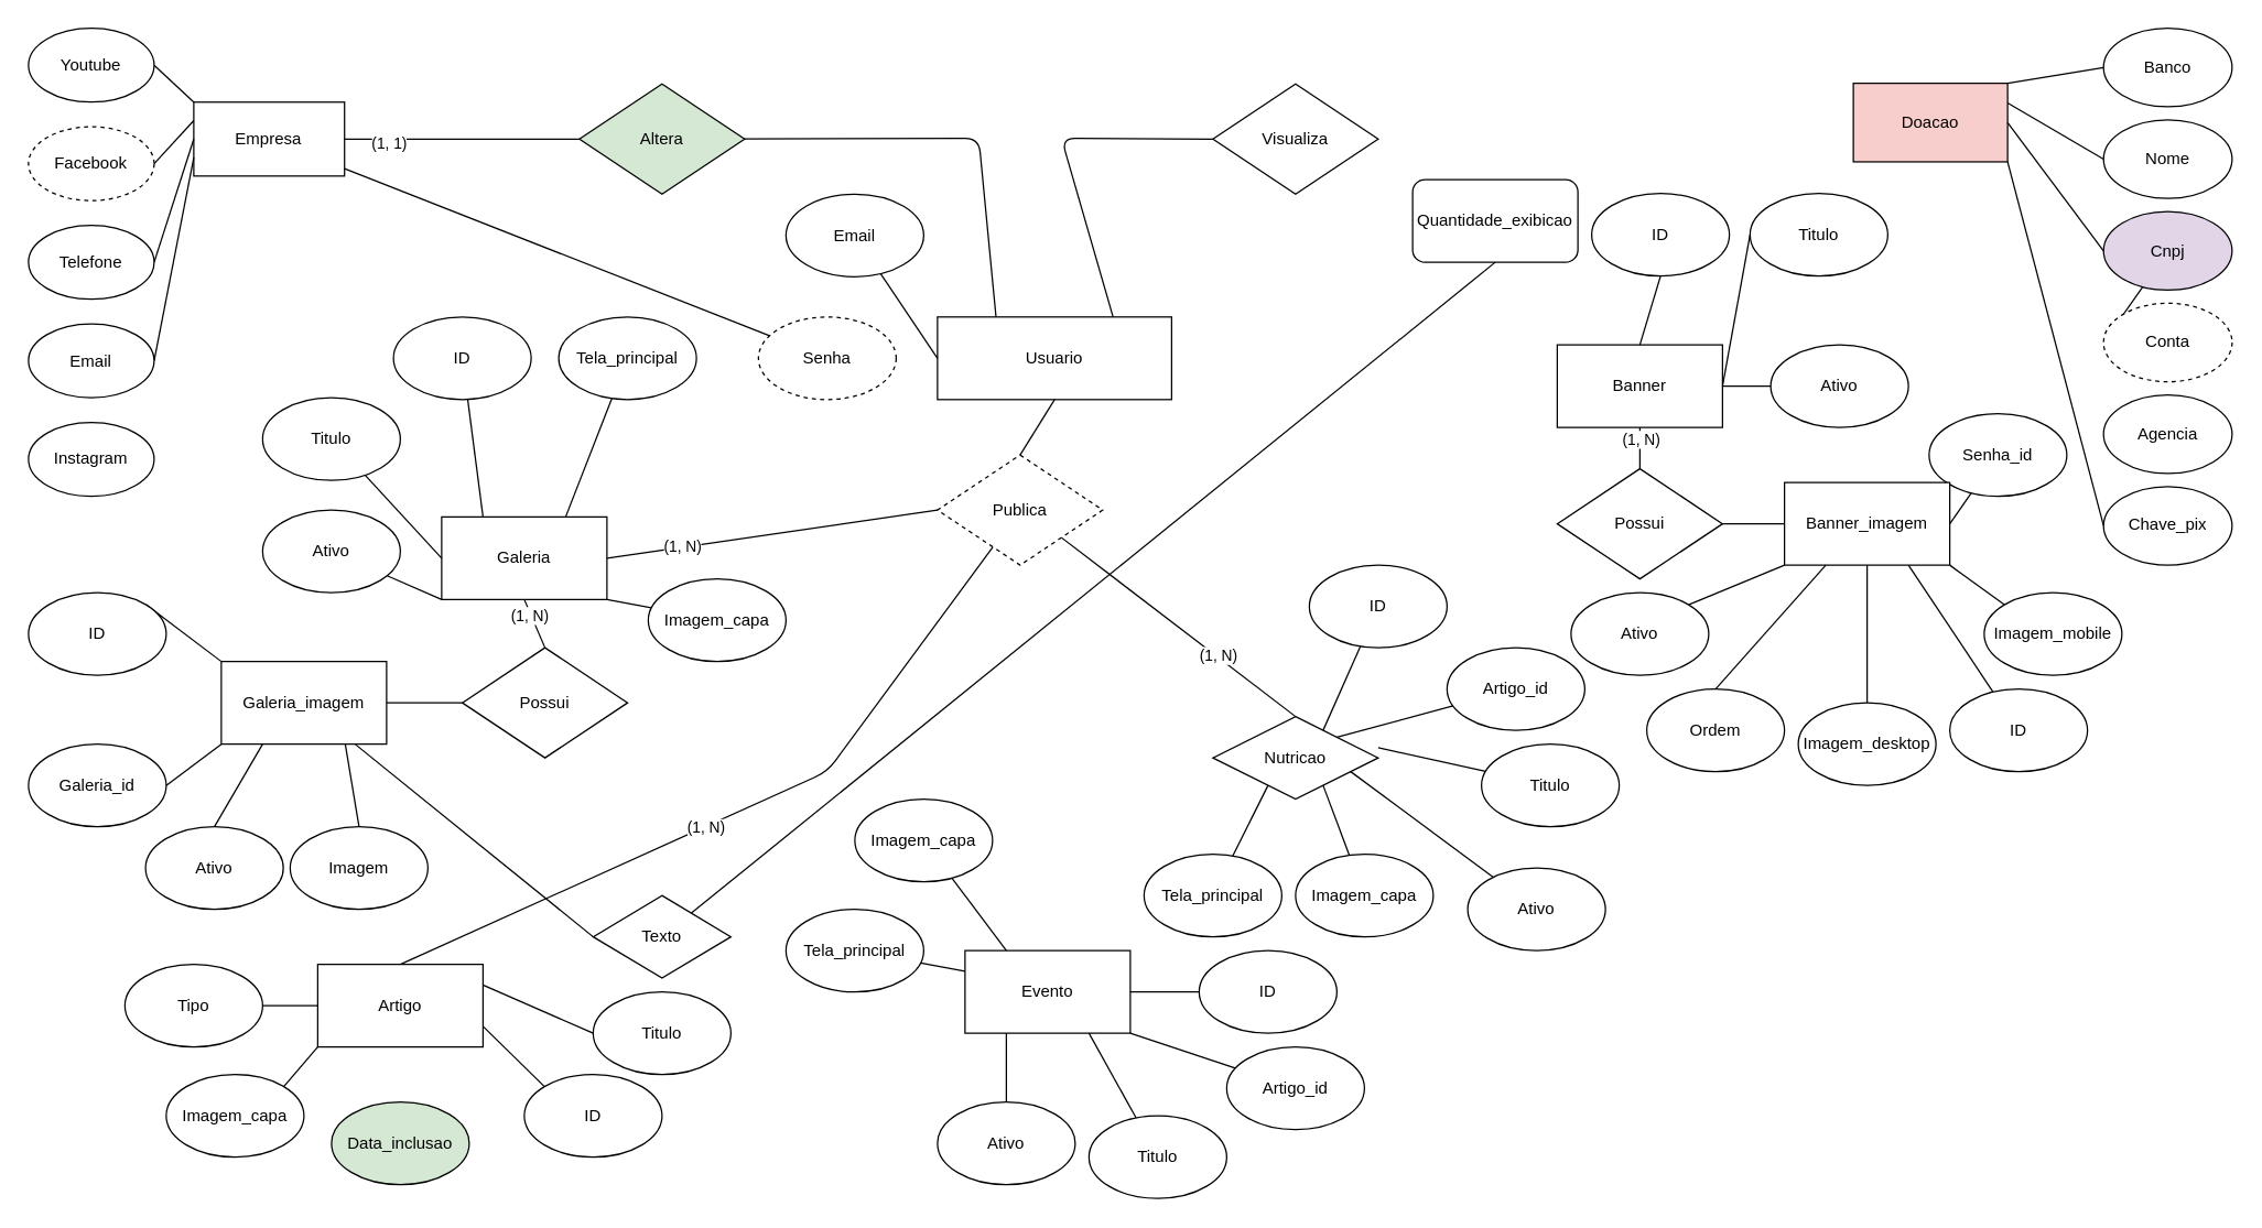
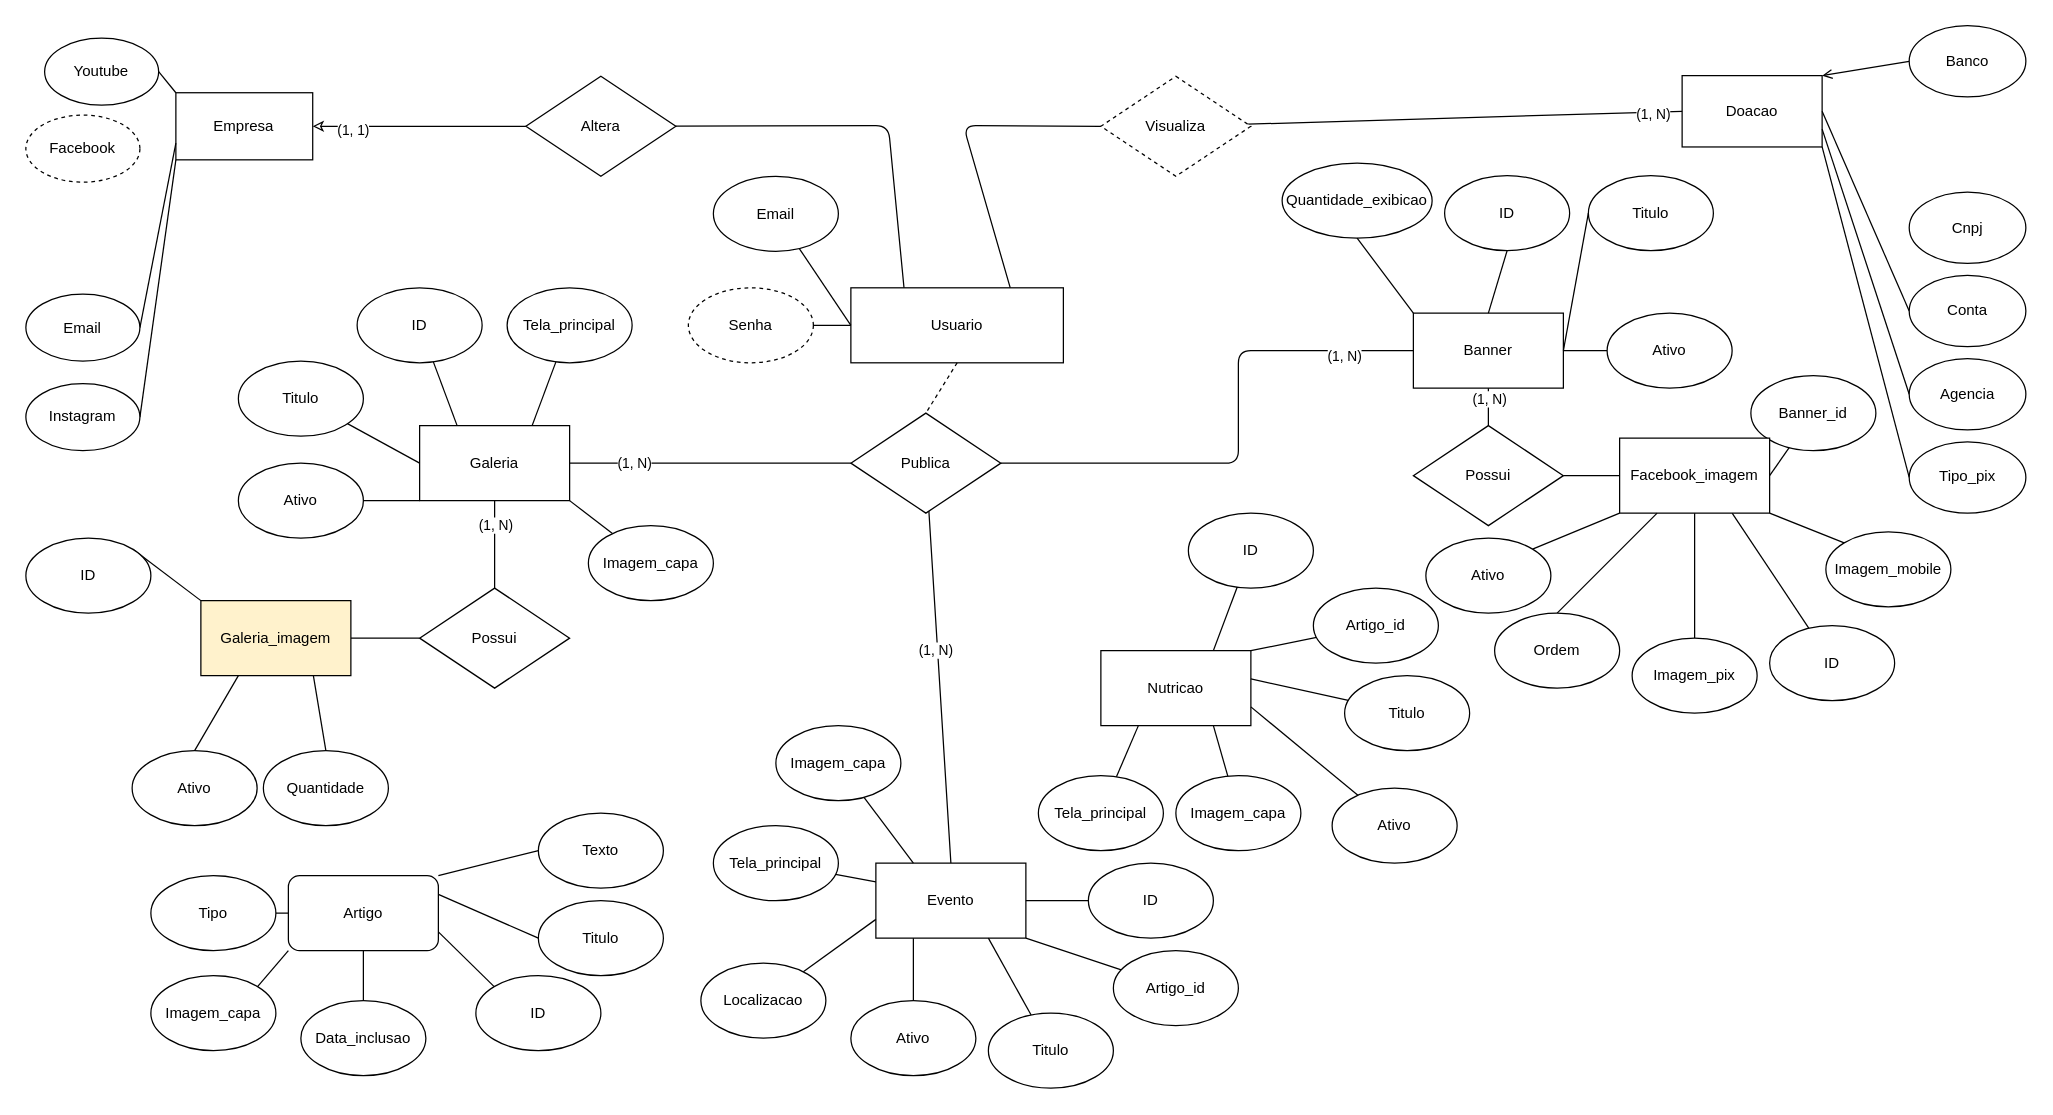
- <mxCell id="7" value="Youtube" style="ellipse;whiteSpace=wrap;html=1;" vertex="1" parent="2"><mxGeometry width="91.228" height="53.684" as="geometry" /></mxCell>
+ <mxCell id="7" value="Youtube" style="ellipse;whiteSpace=wrap;html=1;" vertex="1" parent="2"><mxGeometry x="15" y="10" width="91.228" height="53.684" as="geometry" /></mxCell>
- <mxCell id="27" style="edgeStyle=none;html=1;exitX=0;exitY=0.5;exitDx=0;exitDy=0;entryX=1;entryY=0;entryDx=0;entryDy=0;endArrow=none;endFill=0;" edge="1" parent="15" source="28" target="16"><mxGeometry relative="1" as="geometry" /></mxCell>
+ <mxCell id="27" style="edgeStyle=none;html=1;exitX=0;exitY=0.5;exitDx=0;exitDy=0;entryX=1;entryY=0;entryDx=0;entryDy=0;endArrow=open;endFill=0;" edge="1" parent="15" source="28" target="16"><mxGeometry relative="1" as="geometry" /></mxCell>
- <mxCell id="16" value="Doacao" style="rounded=0;whiteSpace=wrap;html=1;fillColor=#f8cecc;" vertex="1" parent="15"><mxGeometry x="5.003" y="40.0" width="112" height="57.073" as="geometry" /></mxCell>
+ <mxCell id="16" value="Doacao" style="rounded=0;whiteSpace=wrap;html=1;" vertex="1" parent="15"><mxGeometry x="5.003" y="40.0" width="112" height="57.073" as="geometry" /></mxCell>
+ <mxCell id="74" style="edgeStyle=none;html=1;entryX=0;entryY=0.5;entryDx=0;entryDy=0;endArrow=none;endFill=0;" edge="1" parent="1" source="76" target="16"><mxGeometry relative="1" as="geometry" /></mxCell>
+ <mxCell id="75" value="(1, N)" style="edgeLabel;html=1;align=center;verticalAlign=middle;resizable=0;points=[];" vertex="1" connectable="0" parent="74"><mxGeometry x="0.863" y="-1" relative="1" as="geometry"><mxPoint as="offset" /></mxGeometry></mxCell>
- <mxCell id="23" style="edgeStyle=none;html=1;exitX=0;exitY=0.5;exitDx=0;exitDy=0;entryX=1;entryY=0.25;entryDx=0;entryDy=0;endArrow=none;endFill=0;" edge="1" parent="15" source="24" target="16"><mxGeometry relative="1" as="geometry" /></mxCell>
- <mxCell id="37" style="edgeStyle=none;html=1;entryX=1;entryY=0.5;entryDx=0;entryDy=0;endArrow=none;endFill=0;" edge="1" parent="1" source="39" target="3"><mxGeometry relative="1" as="geometry" /></mxCell>
+ <mxCell id="37" style="edgeStyle=none;html=1;entryX=1;entryY=0.5;entryDx=0;entryDy=0;endArrow=classic;endFill=0;" edge="1" parent="1" source="39" target="3"><mxGeometry relative="1" as="geometry" /></mxCell>
- <mxCell id="39" value="Altera" style="rhombus;whiteSpace=wrap;html=1;fillColor=#d5e8d4;" vertex="1" parent="1"><mxGeometry x="420" y="60.53" width="120" height="80" as="geometry" /></mxCell>
+ <mxCell id="39" value="Altera" style="rhombus;whiteSpace=wrap;html=1;" vertex="1" parent="1"><mxGeometry x="420" y="60.53" width="120" height="80" as="geometry" /></mxCell>
- <mxCell id="76" value="Visualiza" style="rhombus;whiteSpace=wrap;html=1;" vertex="1" parent="1"><mxGeometry x="880" y="60.53" width="120" height="80" as="geometry" /></mxCell>
+ <mxCell id="76" value="Visualiza" style="rhombus;whiteSpace=wrap;html=1;dashed=1;" vertex="1" parent="1"><mxGeometry x="880" y="60.53" width="120" height="80" as="geometry" /></mxCell>
- <mxCell id="4" style="edgeStyle=none;html=1;exitX=1;exitY=0.5;exitDx=0;exitDy=0;entryX=0;entryY=0.25;entryDx=0;entryDy=0;endArrow=none;endFill=0;" edge="1" parent="2" source="5" target="3"><mxGeometry relative="1" as="geometry" /></mxCell>
- <mxCell id="24" value="Nome" style="ellipse;whiteSpace=wrap;html=1;" vertex="1" parent="15"><mxGeometry x="186.667" y="66.585" width="93.333" height="57.073" as="geometry" /></mxCell>
- <mxCell id="21" style="edgeStyle=none;html=1;exitX=0;exitY=0.5;exitDx=0;exitDy=0;entryX=1;entryY=0.5;entryDx=0;entryDy=0;endArrow=none;endFill=0;" edge="1" parent="15" source="22" target="16"><mxGeometry relative="1" as="geometry" /></mxCell>
- <mxCell id="8" style="edgeStyle=none;html=1;exitX=1;exitY=0.5;exitDx=0;exitDy=0;entryX=0;entryY=0.5;entryDx=0;entryDy=0;endArrow=none;endFill=0;" edge="1" parent="2" source="9" target="3"><mxGeometry relative="1" as="geometry" /></mxCell>
- <mxCell id="102" value="Quantidade_exibicao" style="whiteSpace=wrap;html=1;rounded=1;" vertex="1" parent="1"><mxGeometry x="1025" y="130" width="120" height="60" as="geometry" /></mxCell>
+ <mxCell id="102" value="Quantidade_exibicao" style="ellipse;whiteSpace=wrap;html=1;" vertex="1" parent="1"><mxGeometry x="1025" y="130" width="120" height="60" as="geometry" /></mxCell>
- <mxCell id="22" value="Cnpj" style="ellipse;whiteSpace=wrap;html=1;fillColor=#e1d5e7;" vertex="1" parent="15"><mxGeometry x="186.667" y="133.171" width="93.333" height="57.073" as="geometry" /></mxCell>
+ <mxCell id="22" value="Cnpj" style="ellipse;whiteSpace=wrap;html=1;" vertex="1" parent="15"><mxGeometry x="186.667" y="133.171" width="93.333" height="57.073" as="geometry" /></mxCell>
- <mxCell id="34" style="edgeStyle=none;html=1;endArrow=none;endFill=0;" edge="1" parent="1" source="35" target="3"><mxGeometry relative="1" as="geometry" /></mxCell>
+ <mxCell id="34" style="edgeStyle=none;html=1;entryX=0;entryY=0.5;entryDx=0;entryDy=0;endArrow=none;endFill=0;" edge="1" parent="1" source="35" target="31"><mxGeometry relative="1" as="geometry" /></mxCell>
- <mxCell id="9" value="Telefone" style="ellipse;whiteSpace=wrap;html=1;" vertex="1" parent="2"><mxGeometry y="143.158" width="91.228" height="53.684" as="geometry" /></mxCell>
+ <mxCell id="19" style="edgeStyle=none;html=1;exitX=0;exitY=0.5;exitDx=0;exitDy=0;entryX=1;entryY=0.75;entryDx=0;entryDy=0;endArrow=none;endFill=0;" edge="1" parent="15" source="20" target="16"><mxGeometry relative="1" as="geometry" /></mxCell>
- <mxCell id="25" style="edgeStyle=none;html=1;exitX=0;exitY=0.5;exitDx=0;exitDy=0;endArrow=none;endFill=0;" edge="1" parent="15" source="26" target="22"><mxGeometry relative="1" as="geometry"><mxPoint x="112" y="218.78" as="targetPoint" /></mxGeometry></mxCell>
+ <mxCell id="25" style="edgeStyle=none;html=1;exitX=0;exitY=0.5;exitDx=0;exitDy=0;endArrow=none;endFill=0;entryX=1;entryY=0.5;entryDx=0;entryDy=0;" edge="1" parent="15" source="26" target="16"><mxGeometry relative="1" as="geometry"><mxPoint x="112" y="218.78" as="targetPoint" /></mxGeometry></mxCell>
+ <mxCell id="12" style="edgeStyle=none;html=1;exitX=1;exitY=0.5;exitDx=0;exitDy=0;entryX=0;entryY=1;entryDx=0;entryDy=0;endArrow=none;endFill=0;" edge="1" parent="2" source="13" target="3"><mxGeometry relative="1" as="geometry" /></mxCell>
- <mxCell id="26" value="Conta" style="ellipse;whiteSpace=wrap;html=1;dashed=1;" vertex="1" parent="15"><mxGeometry x="186.667" y="199.756" width="93.333" height="57.073" as="geometry" /></mxCell>
+ <mxCell id="26" value="Conta" style="ellipse;whiteSpace=wrap;html=1;" vertex="1" parent="15"><mxGeometry x="186.667" y="199.756" width="93.333" height="57.073" as="geometry" /></mxCell>
- <mxCell id="40" value="" style="edgeStyle=none;html=1;entryX=0.5;entryY=0;entryDx=0;entryDy=0;endArrow=none;endFill=0;exitX=0.5;exitY=1;exitDx=0;exitDy=0;" edge="1" parent="1" source="31" target="49"><mxGeometry relative="1" as="geometry"><mxPoint x="770" y="340" as="sourcePoint" /><mxPoint x="930" y="440" as="targetPoint" /><Array as="points" /></mxGeometry></mxCell>
+ <mxCell id="40" value="" style="edgeStyle=none;html=1;entryX=0.5;entryY=0;entryDx=0;entryDy=0;endArrow=none;endFill=0;exitX=0.5;exitY=1;exitDx=0;exitDy=0;dashed=1;" edge="1" parent="1" source="31" target="49"><mxGeometry relative="1" as="geometry"><mxPoint x="770" y="340" as="sourcePoint" /><mxPoint x="930" y="440" as="targetPoint" /><Array as="points" /></mxGeometry></mxCell>
- <mxCell id="29" value="Senha_id" style="ellipse;whiteSpace=wrap;html=1;" vertex="1" parent="15"><mxGeometry x="60.0" y="280" width="100" height="60" as="geometry" /></mxCell>
+ <mxCell id="29" value="Banner_id" style="ellipse;whiteSpace=wrap;html=1;" vertex="1" parent="15"><mxGeometry x="60.0" y="280" width="100" height="60" as="geometry" /></mxCell>
+ <mxCell id="41" style="edgeStyle=none;html=1;exitX=1;exitY=0.5;exitDx=0;exitDy=0;entryX=0;entryY=0.5;entryDx=0;entryDy=0;endArrow=none;endFill=0;" edge="1" parent="1" source="49" target="85"><mxGeometry relative="1" as="geometry"><Array as="points"><mxPoint x="990" y="370" /><mxPoint x="990" y="280" /></Array></mxGeometry></mxCell>
+ <mxCell id="42" value="(1, N)" style="edgeLabel;html=1;align=center;verticalAlign=middle;resizable=0;points=[];" vertex="1" connectable="0" parent="41"><mxGeometry x="0.734" y="-4" relative="1" as="geometry"><mxPoint as="offset" /></mxGeometry></mxCell>
- <mxCell id="49" value="Publica" style="rhombus;whiteSpace=wrap;html=1;dashed=1;" vertex="1" parent="1"><mxGeometry x="680" y="330" width="120" height="80" as="geometry" /></mxCell>
+ <mxCell id="49" value="Publica" style="rhombus;whiteSpace=wrap;html=1;" vertex="1" parent="1"><mxGeometry x="680" y="330" width="120" height="80" as="geometry" /></mxCell>
- <mxCell id="91" value="Banner_imagem" style="rounded=0;whiteSpace=wrap;html=1;" vertex="1" parent="84"><mxGeometry x="165" y="140" width="120" height="60" as="geometry" /></mxCell>
+ <mxCell id="91" value="Facebook_imagem" style="rounded=0;whiteSpace=wrap;html=1;" vertex="1" parent="84"><mxGeometry x="165" y="140" width="120" height="60" as="geometry" /></mxCell>
- <mxCell id="18" value="Chave_pix" style="ellipse;whiteSpace=wrap;html=1;" vertex="1" parent="15"><mxGeometry x="186.667" y="332.927" width="93.333" height="57.073" as="geometry" /></mxCell>
+ <mxCell id="18" value="Tipo_pix" style="ellipse;whiteSpace=wrap;html=1;" vertex="1" parent="15"><mxGeometry x="186.667" y="332.927" width="93.333" height="57.073" as="geometry" /></mxCell>
- <mxCell id="62" value="Galeria" style="rounded=0;whiteSpace=wrap;html=1;" vertex="1" parent="1"><mxGeometry x="320" y="375" width="120" height="60" as="geometry" /></mxCell>
+ <mxCell id="62" value="Galeria" style="rounded=0;whiteSpace=wrap;html=1;" vertex="1" parent="1"><mxGeometry x="335" y="340" width="120" height="60" as="geometry" /></mxCell>
- <mxCell id="103" style="edgeStyle=none;html=1;exitX=0.5;exitY=1;exitDx=0;exitDy=0;endArrow=none;endFill=0;" edge="1" parent="1" source="102" target="118"><mxGeometry relative="1" as="geometry" /></mxCell>
+ <mxCell id="103" style="edgeStyle=none;html=1;exitX=0.5;exitY=1;exitDx=0;exitDy=0;entryX=0;entryY=0;entryDx=0;entryDy=0;endArrow=none;endFill=0;" edge="1" parent="1" source="102" target="85"><mxGeometry relative="1" as="geometry" /></mxCell>
- <mxCell id="45" style="edgeStyle=none;html=1;exitX=1;exitY=1;exitDx=0;exitDy=0;entryX=0.5;entryY=0;entryDx=0;entryDy=0;endArrow=none;endFill=0;" edge="1" parent="1" source="49" target="120"><mxGeometry relative="1" as="geometry" /></mxCell>
- <mxCell id="46" value="(1, N)" style="edgeLabel;html=1;align=center;verticalAlign=middle;resizable=0;points=[];" vertex="1" connectable="0" parent="45"><mxGeometry x="0.33" y="1" relative="1" as="geometry"><mxPoint as="offset" /></mxGeometry></mxCell>
- <mxCell id="78" value="Imagem_mobile" style="ellipse;whiteSpace=wrap;html=1;" vertex="1" parent="1"><mxGeometry x="1440" y="430" width="100" height="60" as="geometry" /></mxCell>
+ <mxCell id="78" value="Imagem_mobile" style="ellipse;whiteSpace=wrap;html=1;" vertex="1" parent="1"><mxGeometry x="1460" y="425" width="100" height="60" as="geometry" /></mxCell>
- <mxCell id="53" value="Galeria_imagem" style="rounded=0;whiteSpace=wrap;html=1;" vertex="1" parent="1"><mxGeometry x="160" y="480" width="120" height="60" as="geometry" /></mxCell>
+ <mxCell id="53" value="Galeria_imagem" style="rounded=0;whiteSpace=wrap;html=1;fillColor=#fff2cc;" vertex="1" parent="1"><mxGeometry x="160" y="480" width="120" height="60" as="geometry" /></mxCell>
- <mxCell id="43" style="edgeStyle=none;html=1;entryX=0.5;entryY=0;entryDx=0;entryDy=0;endArrow=none;endFill=0;" edge="1" parent="1" source="49" target="106"><mxGeometry relative="1" as="geometry"><Array as="points"><mxPoint x="600" y="560" /></Array></mxGeometry></mxCell>
- <mxCell id="44" value="(1, N)" style="edgeLabel;html=1;align=center;verticalAlign=middle;resizable=0;points=[];" vertex="1" connectable="0" parent="43"><mxGeometry x="0.107" relative="1" as="geometry"><mxPoint as="offset" /></mxGeometry></mxCell>
- <mxCell id="99" value="Ordem" style="ellipse;whiteSpace=wrap;html=1;" vertex="1" parent="1"><mxGeometry x="1195" y="500" width="100" height="60" as="geometry" /></mxCell>
+ <mxCell id="99" value="Ordem" style="ellipse;whiteSpace=wrap;html=1;" vertex="1" parent="1"><mxGeometry x="1195" y="490" width="100" height="60" as="geometry" /></mxCell>
- <mxCell id="101" value="Imagem_desktop" style="ellipse;whiteSpace=wrap;html=1;" vertex="1" parent="1"><mxGeometry x="1305" y="510" width="100" height="60" as="geometry" /></mxCell>
+ <mxCell id="101" value="Imagem_pix" style="ellipse;whiteSpace=wrap;html=1;" vertex="1" parent="1"><mxGeometry x="1305" y="510" width="100" height="60" as="geometry" /></mxCell>
- <mxCell id="120" value="Nutricao" style="rhombus;whiteSpace=wrap;html=1;" vertex="1" parent="119"><mxGeometry x="50" y="110" width="120" height="60" as="geometry" /></mxCell>
+ <mxCell id="120" value="Nutricao" style="rounded=0;whiteSpace=wrap;html=1;" vertex="1" parent="119"><mxGeometry x="50" y="110" width="120" height="60" as="geometry" /></mxCell>
- <mxCell id="58" style="edgeStyle=none;html=1;exitX=1;exitY=0.5;exitDx=0;exitDy=0;entryX=0;entryY=1;entryDx=0;entryDy=0;endArrow=none;endFill=0;" edge="1" parent="1" source="59" target="53"><mxGeometry relative="1" as="geometry" /></mxCell>
- <mxCell id="59" value="Galeria_id" style="ellipse;whiteSpace=wrap;html=1;" vertex="1" parent="1"><mxGeometry y="540" width="100" height="60" as="geometry" x="20" /></mxCell>
+ <mxCell id="47" style="edgeStyle=none;html=1;entryX=0.5;entryY=0;entryDx=0;entryDy=0;endArrow=none;endFill=0;" edge="1" parent="1" source="49" target="133"><mxGeometry relative="1" as="geometry" /></mxCell>
+ <mxCell id="48" value="(1, N)" style="edgeLabel;html=1;align=center;verticalAlign=middle;resizable=0;points=[];" vertex="1" connectable="0" parent="47"><mxGeometry x="-0.213" y="-2" relative="1" as="geometry"><mxPoint as="offset" /></mxGeometry></mxCell>
- <mxCell id="112" style="edgeStyle=none;html=1;exitX=0;exitY=0.5;exitDx=0;exitDy=0;endArrow=none;endFill=0;" edge="1" parent="105" source="118" target="53"><mxGeometry relative="1" as="geometry" /></mxCell>
+ <mxCell id="112" style="edgeStyle=none;html=1;exitX=0;exitY=0.5;exitDx=0;exitDy=0;entryX=1;entryY=0;entryDx=0;entryDy=0;endArrow=none;endFill=0;" edge="1" parent="105" source="118" target="106"><mxGeometry relative="1" as="geometry" /></mxCell>
- <mxCell id="55" value="Imagem" style="ellipse;whiteSpace=wrap;html=1;" vertex="1" parent="1"><mxGeometry x="210" y="600" width="100" height="60" as="geometry" /></mxCell>
+ <mxCell id="55" value="Quantidade" style="ellipse;whiteSpace=wrap;html=1;" vertex="1" parent="1"><mxGeometry x="210" y="600" width="100" height="60" as="geometry" /></mxCell>
- <mxCell id="118" value="Texto" style="rhombus;whiteSpace=wrap;html=1;" vertex="1" parent="105"><mxGeometry x="340" width="100" height="60" as="geometry" /></mxCell>
+ <mxCell id="118" value="Texto" style="ellipse;whiteSpace=wrap;html=1;" vertex="1" parent="105"><mxGeometry x="340" width="100" height="60" as="geometry" /></mxCell>
- <mxCell id="117" value="Tipo" style="ellipse;whiteSpace=wrap;html=1;" vertex="1" parent="105"><mxGeometry y="50" width="100" height="60" as="geometry" /></mxCell>
+ <mxCell id="117" value="Tipo" style="ellipse;whiteSpace=wrap;html=1;" vertex="1" parent="105"><mxGeometry x="30" y="50" width="100" height="60" as="geometry" /></mxCell>
- <mxCell id="106" value="Artigo" style="rounded=0;whiteSpace=wrap;html=1;" vertex="1" parent="105"><mxGeometry x="140" y="50" width="120" height="60" as="geometry" /></mxCell>
+ <mxCell id="106" value="Artigo" style="whiteSpace=wrap;html=1;rounded=1;" vertex="1" parent="105"><mxGeometry x="140" y="50" width="120" height="60" as="geometry" /></mxCell>
+ <mxCell id="140" style="edgeStyle=none;html=1;entryX=0;entryY=0.75;entryDx=0;entryDy=0;endArrow=none;endFill=0;" edge="1" parent="1" source="141" target="133"><mxGeometry relative="1" as="geometry" /></mxCell>
+ <mxCell id="107" style="edgeStyle=none;html=1;exitX=0.5;exitY=0;exitDx=0;exitDy=0;entryX=0.5;entryY=1;entryDx=0;entryDy=0;endArrow=none;endFill=0;" edge="1" parent="105" source="113" target="106"><mxGeometry relative="1" as="geometry" /></mxCell>
+ <mxCell id="141" value="Localizacao" style="ellipse;whiteSpace=wrap;html=1;" vertex="1" parent="1"><mxGeometry x="560" y="770" width="100" height="60" as="geometry" /></mxCell>
- <mxCell id="113" value="Data_inclusao" style="ellipse;whiteSpace=wrap;html=1;fillColor=#d5e8d4;" vertex="1" parent="105"><mxGeometry x="150" y="150" width="100" height="60" as="geometry" /></mxCell>
+ <mxCell id="113" value="Data_inclusao" style="ellipse;whiteSpace=wrap;html=1;" vertex="1" parent="105"><mxGeometry x="150" y="150" width="100" height="60" as="geometry" /></mxCell>
